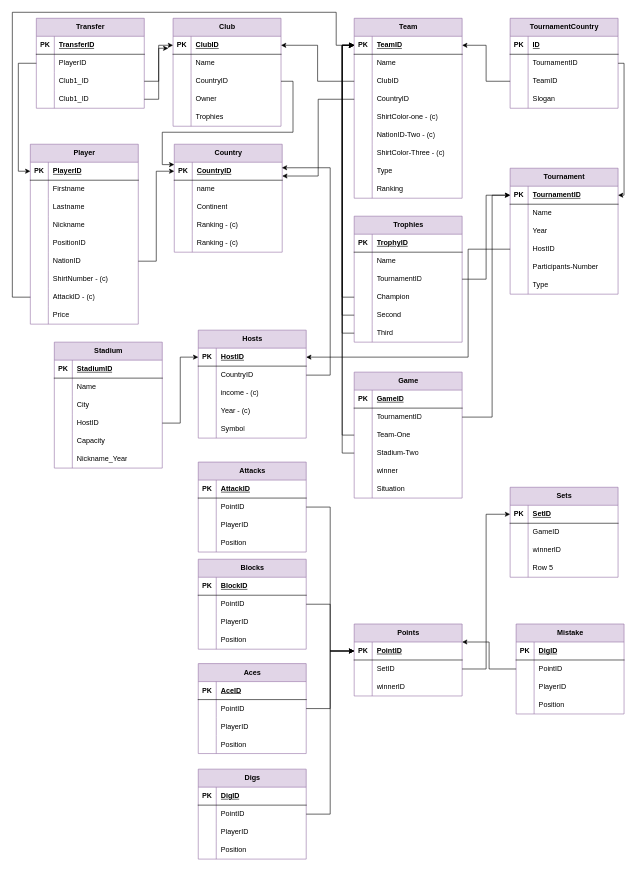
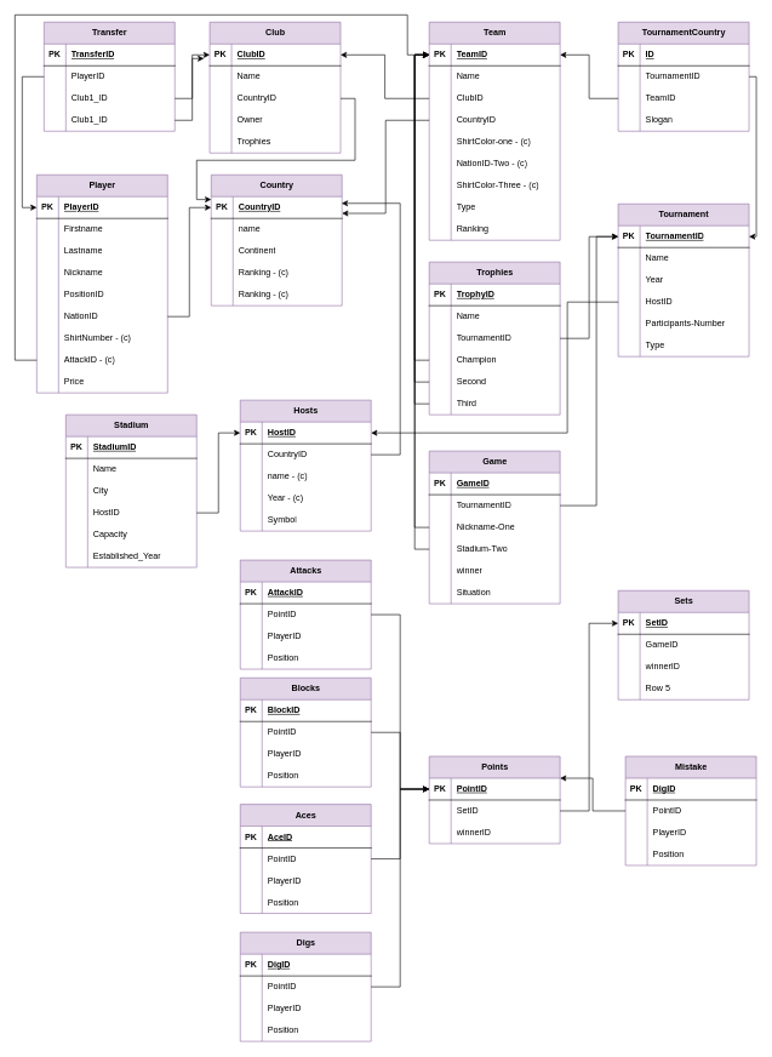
- <mxCell id="93" value="income - (c)" style="shape=partialRectangle;connectable=0;fillColor=none;top=0;left=0;bottom=0;right=0;align=left;spacingLeft=6;overflow=hidden;whiteSpace=wrap;html=1;" vertex="1" parent="91"><mxGeometry x="30" width="150" height="30" as="geometry"><mxRectangle width="150" height="30" as="alternateBounds" /></mxGeometry></mxCell>
+ <mxCell id="93" value="name - (c)" style="shape=partialRectangle;connectable=0;fillColor=none;top=0;left=0;bottom=0;right=0;align=left;spacingLeft=6;overflow=hidden;whiteSpace=wrap;html=1;" vertex="1" parent="91"><mxGeometry x="30" width="150" height="30" as="geometry"><mxRectangle width="150" height="30" as="alternateBounds" /></mxGeometry></mxCell>
- <mxCell id="225" value="Team-One" style="shape=partialRectangle;connectable=0;fillColor=none;top=0;left=0;bottom=0;right=0;align=left;spacingLeft=6;overflow=hidden;whiteSpace=wrap;html=1;" vertex="1" parent="223"><mxGeometry x="30" width="150" height="30" as="geometry"><mxRectangle width="150" height="30" as="alternateBounds" /></mxGeometry></mxCell>
+ <mxCell id="225" value="Nickname-One" style="shape=partialRectangle;connectable=0;fillColor=none;top=0;left=0;bottom=0;right=0;align=left;spacingLeft=6;overflow=hidden;whiteSpace=wrap;html=1;" vertex="1" parent="223"><mxGeometry x="30" width="150" height="30" as="geometry"><mxRectangle width="150" height="30" as="alternateBounds" /></mxGeometry></mxCell>
- <mxCell id="118" value="Nickname_Year" style="shape=partialRectangle;connectable=0;fillColor=none;top=0;left=0;bottom=0;right=0;align=left;spacingLeft=6;overflow=hidden;whiteSpace=wrap;html=1;" vertex="1" parent="116"><mxGeometry x="30" width="150" height="30" as="geometry"><mxRectangle width="150" height="30" as="alternateBounds" /></mxGeometry></mxCell>
+ <mxCell id="118" value="Established_Year" style="shape=partialRectangle;connectable=0;fillColor=none;top=0;left=0;bottom=0;right=0;align=left;spacingLeft=6;overflow=hidden;whiteSpace=wrap;html=1;" vertex="1" parent="116"><mxGeometry x="30" width="150" height="30" as="geometry"><mxRectangle width="150" height="30" as="alternateBounds" /></mxGeometry></mxCell>
